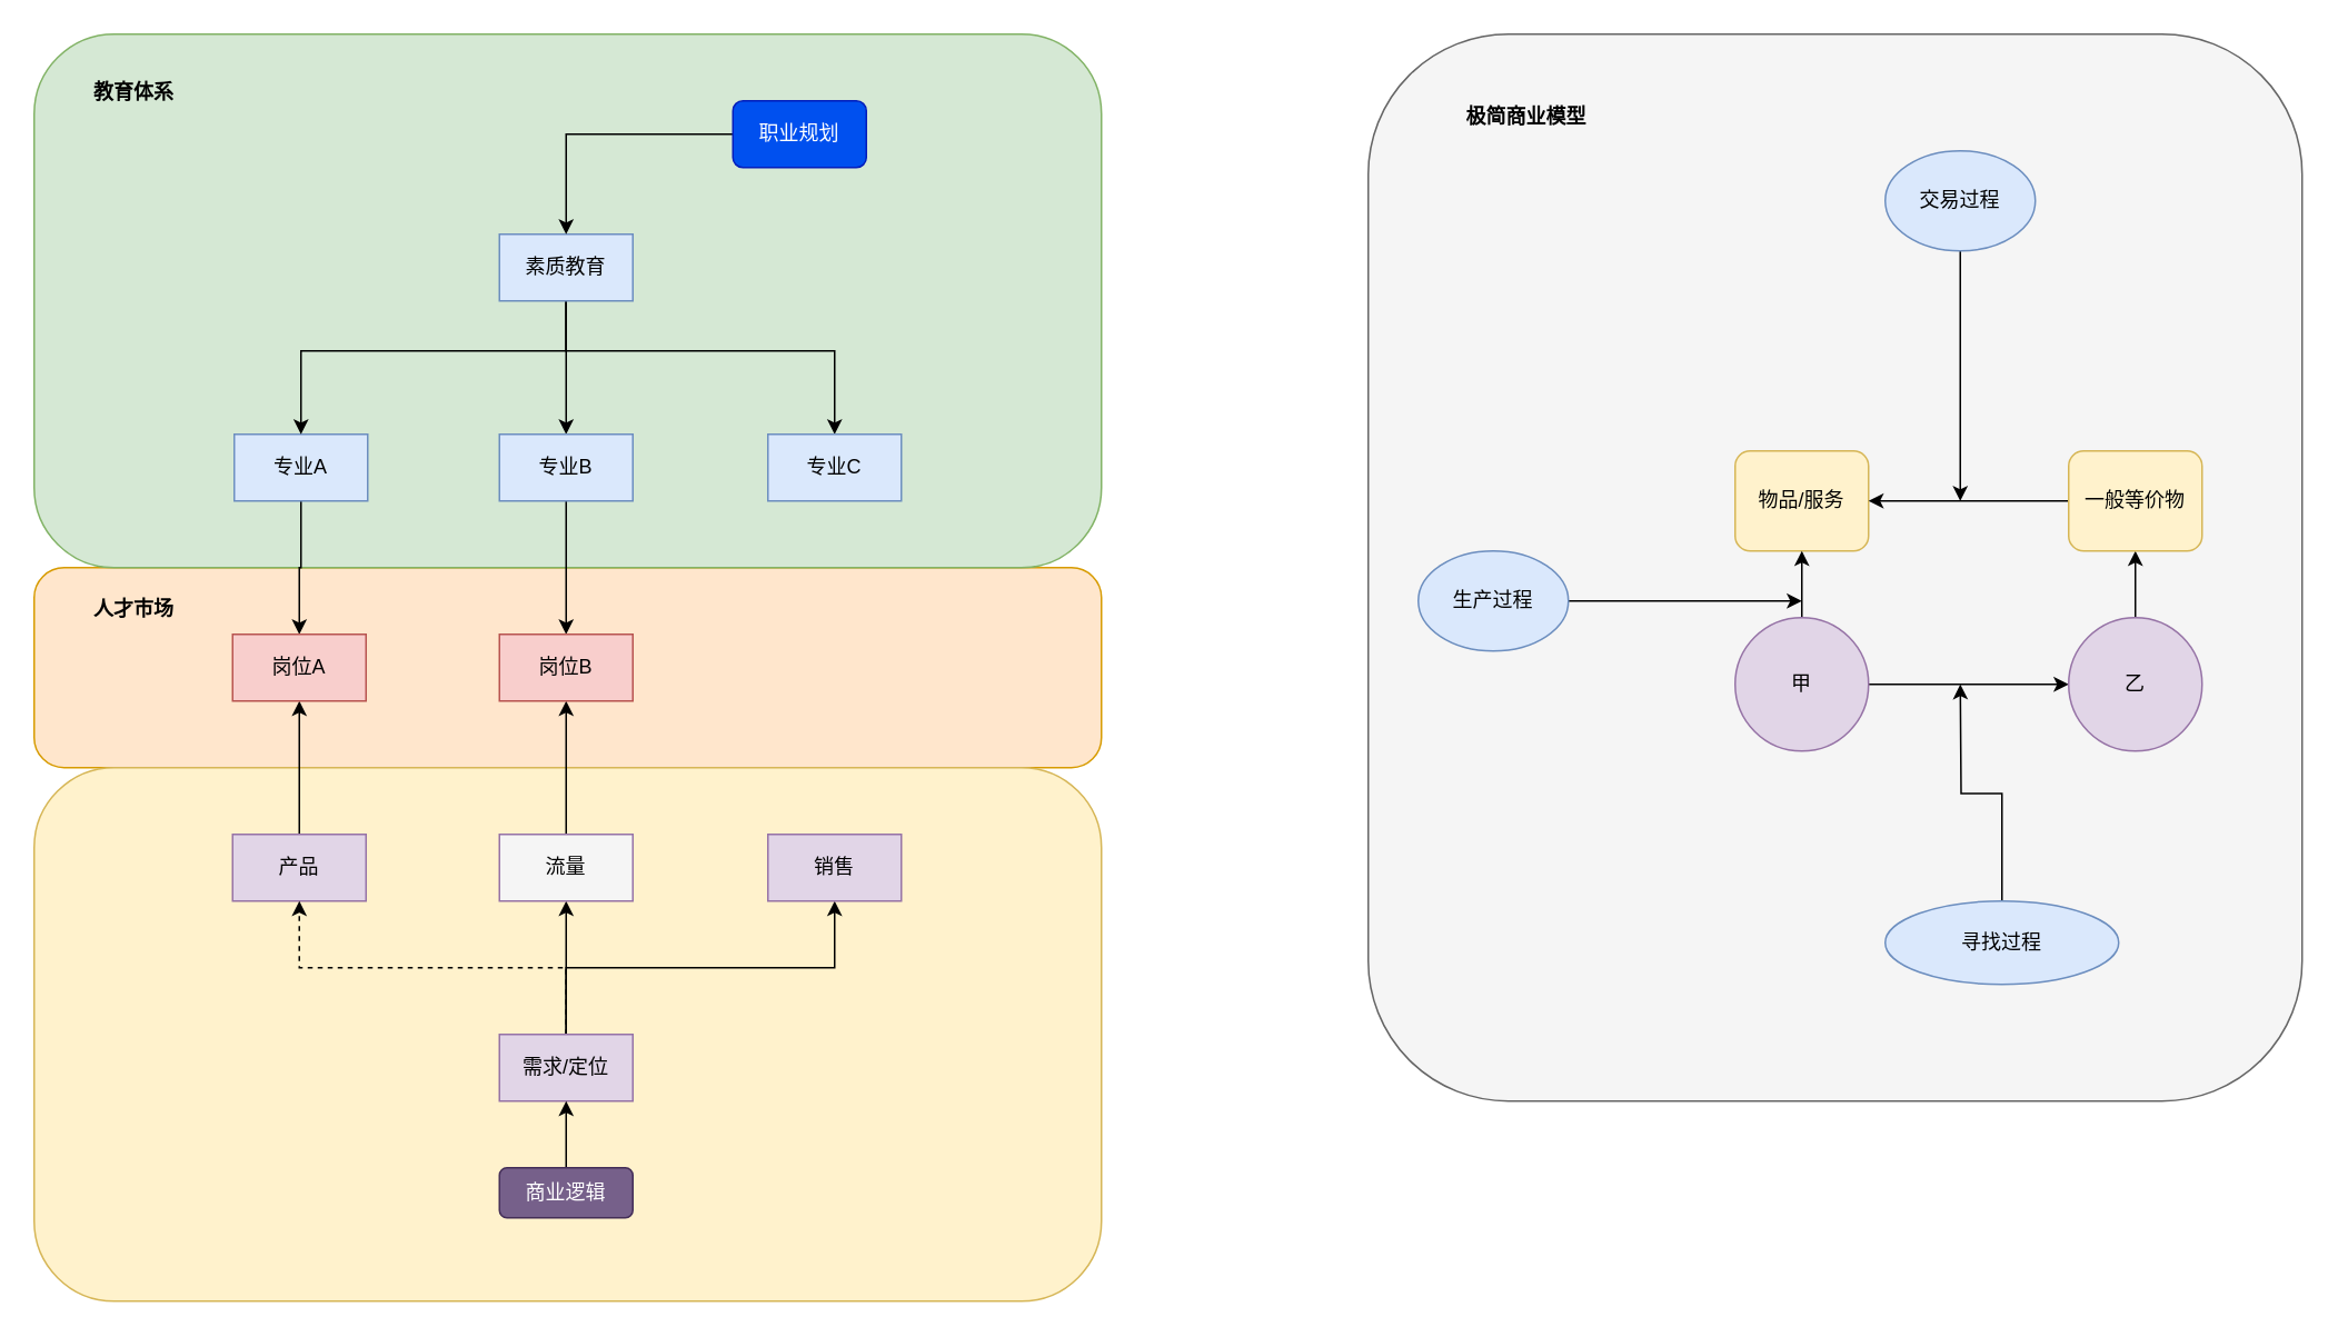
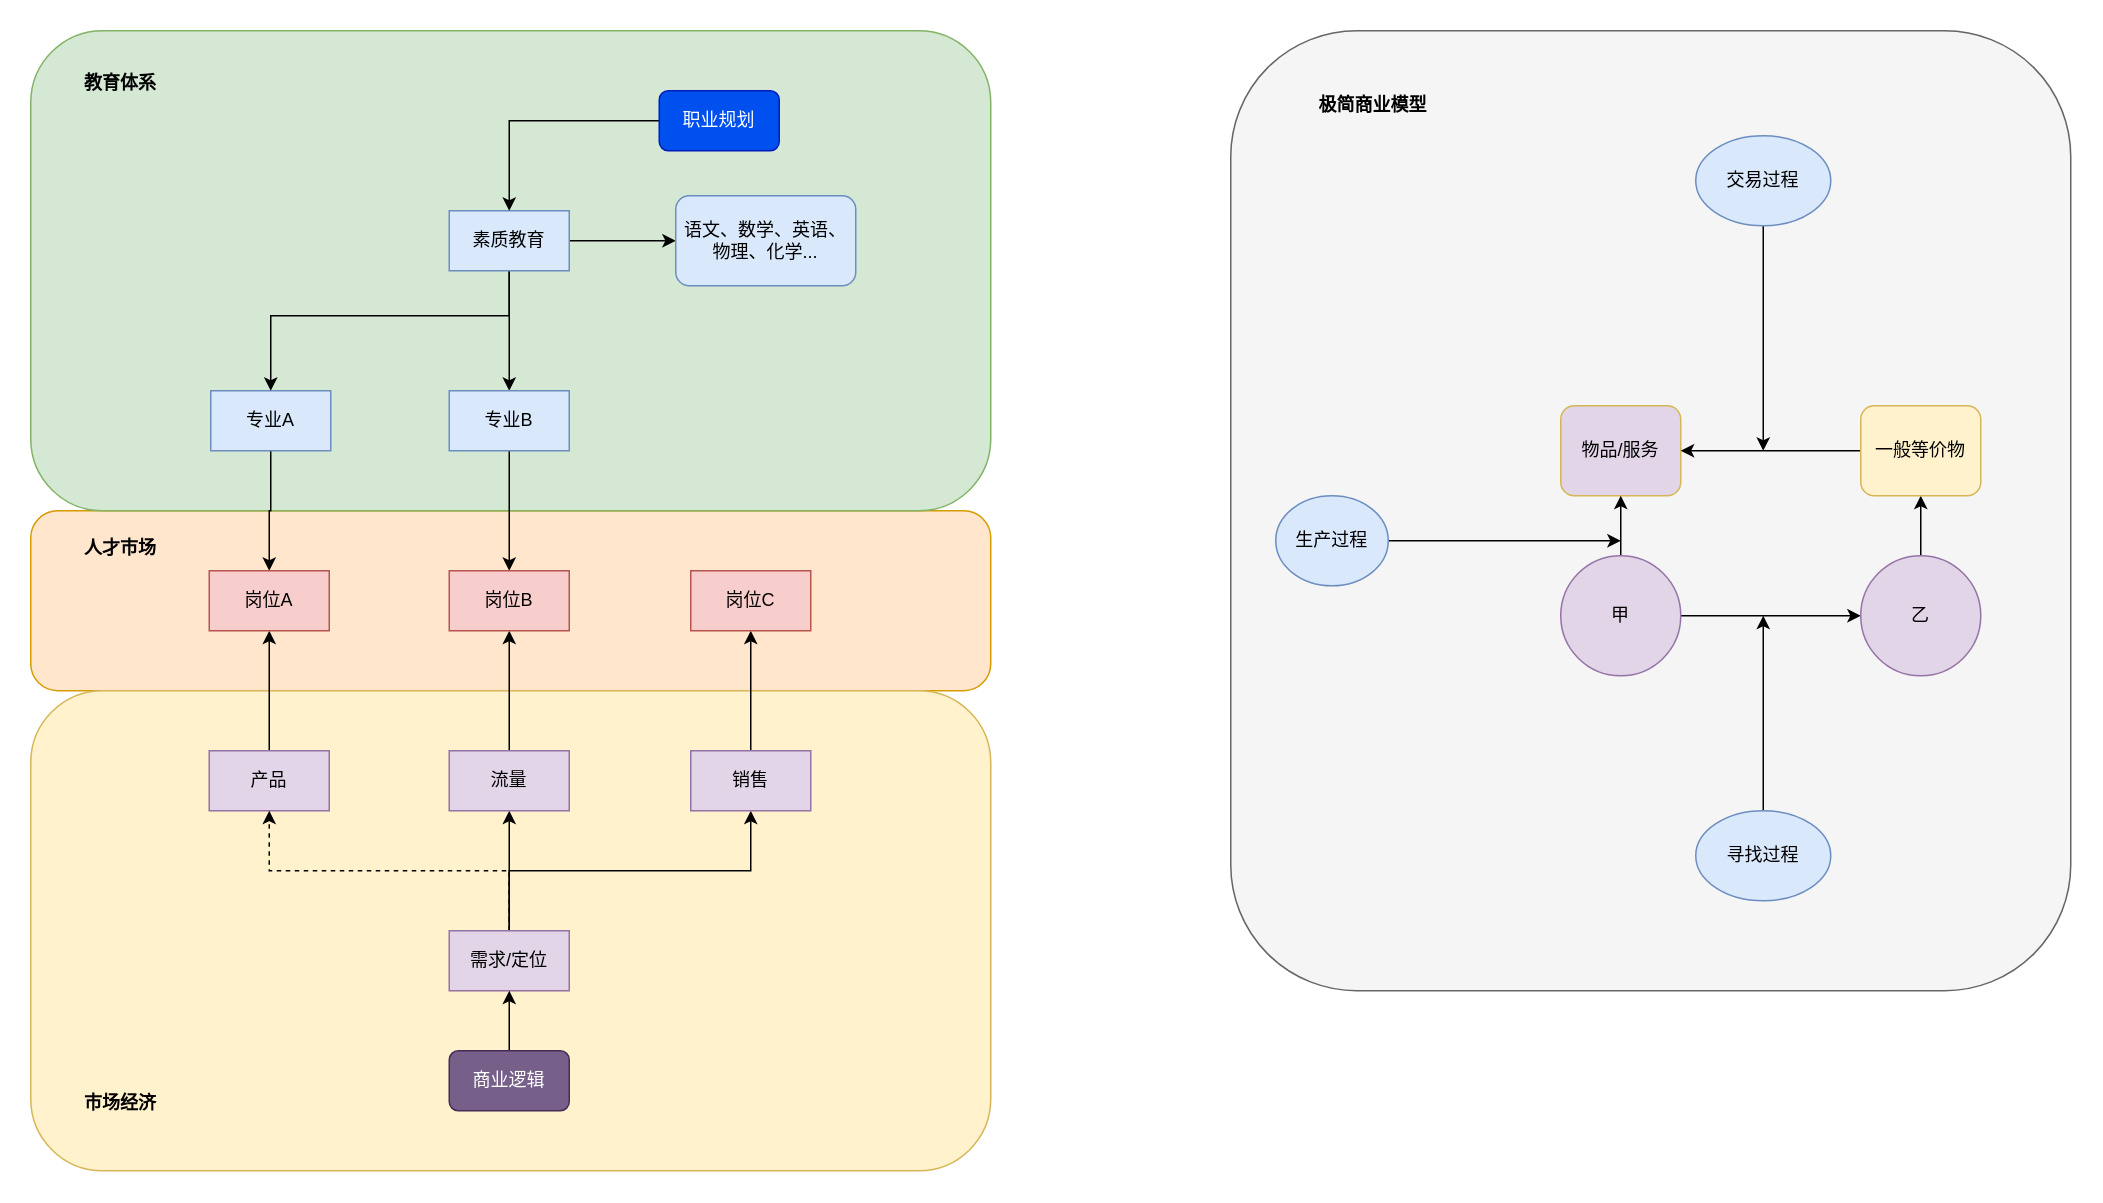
+ <mxCell id="21" style="edgeStyle=orthogonalEdgeStyle;rounded=0;orthogonalLoop=1;jettySize=auto;html=1;" edge="1" parent="1" source="22" target="51"><mxGeometry relative="1" as="geometry" /></mxCell>
+ <mxCell id="51" value="语文、数学、英语、物理、化学..." style="rounded=1;whiteSpace=wrap;html=1;fillColor=#dae8fc;strokeColor=#6c8ebf;" vertex="1" parent="1"><mxGeometry x="450" y="130" width="120" height="60" as="geometry" /></mxCell>
- <mxCell id="20" style="edgeStyle=orthogonalEdgeStyle;rounded=0;orthogonalLoop=1;jettySize=auto;html=1;" edge="1" parent="1" source="22" target="27"><mxGeometry relative="1" as="geometry"><Array as="points"><mxPoint x="339" y="210" /><mxPoint x="500" y="210" /></Array></mxGeometry></mxCell>
- <mxCell id="27" value="专业C" style="rounded=0;whiteSpace=wrap;html=1;fillColor=#dae8fc;strokeColor=#6c8ebf;" parent="1" vertex="1"><mxGeometry x="460" y="260" width="80" height="40" as="geometry" /></mxCell>
- <mxCell id="32" value="物品/服务" style="rounded=1;whiteSpace=wrap;html=1;fillColor=#fff2cc;strokeColor=#d6b656;" parent="1" vertex="1"><mxGeometry x="1040" y="270" width="80" height="60" as="geometry" /></mxCell>
+ <mxCell id="32" value="物品/服务" style="rounded=1;whiteSpace=wrap;html=1;fillColor=#e1d5e7;strokeColor=#d6b656;" parent="1" vertex="1"><mxGeometry x="1040" y="270" width="80" height="60" as="geometry" /></mxCell>
- <mxCell id="41" value="生产过程" style="ellipse;whiteSpace=wrap;html=1;fillColor=#dae8fc;strokeColor=#6c8ebf;" parent="1" vertex="1"><mxGeometry x="850" y="330" width="90" height="60" as="geometry" /></mxCell>
+ <mxCell id="41" value="生产过程" style="ellipse;whiteSpace=wrap;html=1;fillColor=#dae8fc;strokeColor=#6c8ebf;" parent="1" vertex="1"><mxGeometry x="850" y="330" width="75" height="60" as="geometry" /></mxCell>
+ <mxCell id="49" value="岗位C" style="rounded=0;whiteSpace=wrap;html=1;fillColor=#f8cecc;strokeColor=#b85450;" parent="1" vertex="1"><mxGeometry x="460" y="380" width="80" height="40" as="geometry" /></mxCell>
+ <mxCell id="16" style="edgeStyle=orthogonalEdgeStyle;rounded=0;orthogonalLoop=1;jettySize=auto;html=1;entryX=0.5;entryY=1;entryDx=0;entryDy=0;" parent="1" source="17" target="49" edge="1"><mxGeometry relative="1" as="geometry" /></mxCell>
- <mxCell id="15" value="流量" style="rounded=0;whiteSpace=wrap;html=1;fillColor=#f5f5f5;strokeColor=#9673a6;" parent="1" vertex="1"><mxGeometry x="299" y="500" width="80" height="40" as="geometry" /></mxCell>
+ <mxCell id="15" value="流量" style="rounded=0;whiteSpace=wrap;html=1;fillColor=#e1d5e7;strokeColor=#9673a6;" parent="1" vertex="1"><mxGeometry x="299" y="500" width="80" height="40" as="geometry" /></mxCell>
- <mxCell id="43" value="寻找过程" style="ellipse;whiteSpace=wrap;html=1;fillColor=#dae8fc;strokeColor=#6c8ebf;" parent="1" vertex="1"><mxGeometry x="1130" y="540" width="140" height="50" as="geometry" /></mxCell>
+ <mxCell id="43" value="寻找过程" style="ellipse;whiteSpace=wrap;html=1;fillColor=#dae8fc;strokeColor=#6c8ebf;" parent="1" vertex="1"><mxGeometry x="1130" y="540" width="90" height="60" as="geometry" /></mxCell>
- <mxCell id="24" value="商业逻辑" style="rounded=1;whiteSpace=wrap;html=1;fillColor=#76608a;fontColor=#ffffff;strokeColor=#432D57;" parent="1" vertex="1"><mxGeometry x="299" y="700" width="80" height="30" as="geometry" /></mxCell>
+ <mxCell id="24" value="商业逻辑" style="rounded=1;whiteSpace=wrap;html=1;fillColor=#76608a;fontColor=#ffffff;strokeColor=#432D57;" parent="1" vertex="1"><mxGeometry x="299" y="700" width="80" height="40" as="geometry" /></mxCell>
+ <mxCell id="31" value="市场经济" style="text;html=1;align=center;verticalAlign=middle;whiteSpace=wrap;rounded=0;fontStyle=1" parent="1" vertex="1"><mxGeometry x="30" y="720" width="100" height="30" as="geometry" /></mxCell>
